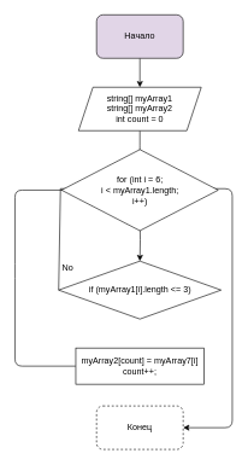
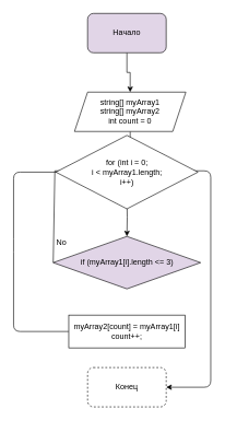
- <mxCell id="5" value="&amp;nbsp;string[] myArray1&amp;nbsp;&lt;br&gt;string[] myArray2&lt;br&gt;int count = 0" style="shape=parallelogram;perimeter=parallelogramPerimeter;whiteSpace=wrap;html=1;fixedSize=1;" vertex="1" parent="1"><mxGeometry x="108" y="120" width="170" height="60" as="geometry" /></mxCell>
+ <mxCell id="5" value="&amp;nbsp;string[] myArray1&amp;nbsp;&lt;br&gt;string[] myArray2&lt;br&gt;int count = 0" style="shape=parallelogram;perimeter=parallelogramPerimeter;whiteSpace=wrap;html=1;fixedSize=1;" vertex="1" parent="1"><mxGeometry x="113" y="140" width="170" height="60" as="geometry" /></mxCell>
- <mxCell id="14" value="&lt;span&gt;for (int i = 6;&lt;/span&gt;&lt;br&gt;&lt;span&gt;i &amp;lt; myArray1.length;&lt;/span&gt;&lt;br&gt;&lt;span&gt;i++)&lt;/span&gt;" style="rhombus;whiteSpace=wrap;html=1;" vertex="1" parent="1"><mxGeometry x="84.5" y="206" width="217" height="112" as="geometry" /></mxCell>
+ <mxCell id="14" value="&lt;span&gt;for (int i = 0;&lt;/span&gt;&lt;br&gt;&lt;span&gt;i &amp;lt; myArray1.length;&lt;/span&gt;&lt;br&gt;&lt;span&gt;i++)&lt;/span&gt;" style="rhombus;whiteSpace=wrap;html=1;" vertex="1" parent="1"><mxGeometry x="84.5" y="206" width="217" height="112" as="geometry" /></mxCell>
- <mxCell id="8" value="if (myArray1[i].length &amp;lt;= 3)" style="rhombus;whiteSpace=wrap;html=1;" vertex="1" parent="1"><mxGeometry x="80.5" y="360" width="225" height="80" as="geometry" /></mxCell>
+ <mxCell id="8" value="if (myArray1[i].length &amp;lt;= 3)" style="rhombus;whiteSpace=wrap;html=1;fillColor=#e1d5e7;" vertex="1" parent="1"><mxGeometry x="80.5" y="360" width="225" height="80" as="geometry" /></mxCell>
- <mxCell id="10" value="myArray2[count] = myArray7[i]&lt;br&gt;count++;" style="whiteSpace=wrap;html=1;" vertex="1" parent="1"><mxGeometry x="104.25" y="480" width="177.5" height="50" as="geometry" /></mxCell>
+ <mxCell id="10" value="myArray2[count] = myArray1[i]&lt;br&gt;count++;" style="whiteSpace=wrap;html=1;" vertex="1" parent="1"><mxGeometry x="104.25" y="480" width="177.5" height="50" as="geometry" /></mxCell>
